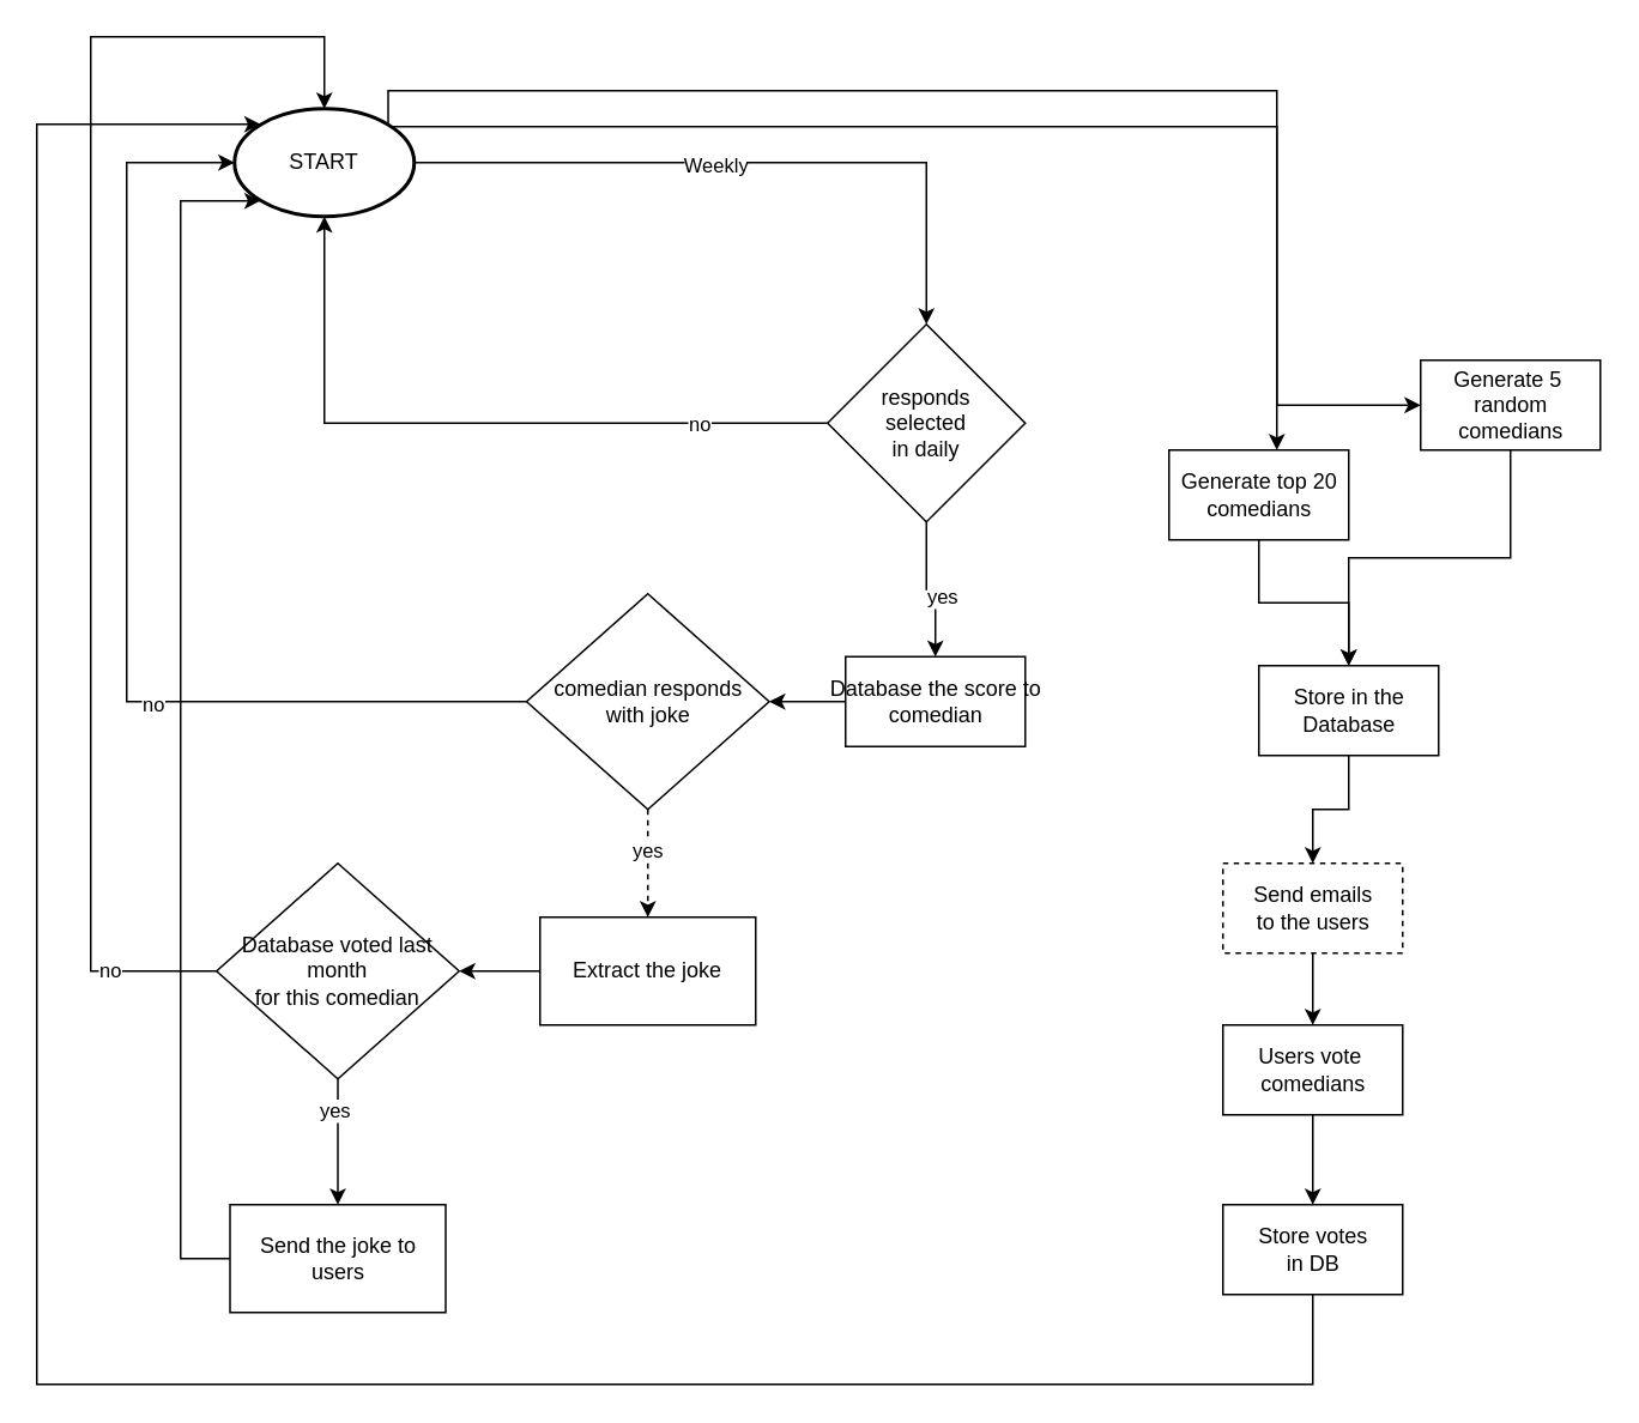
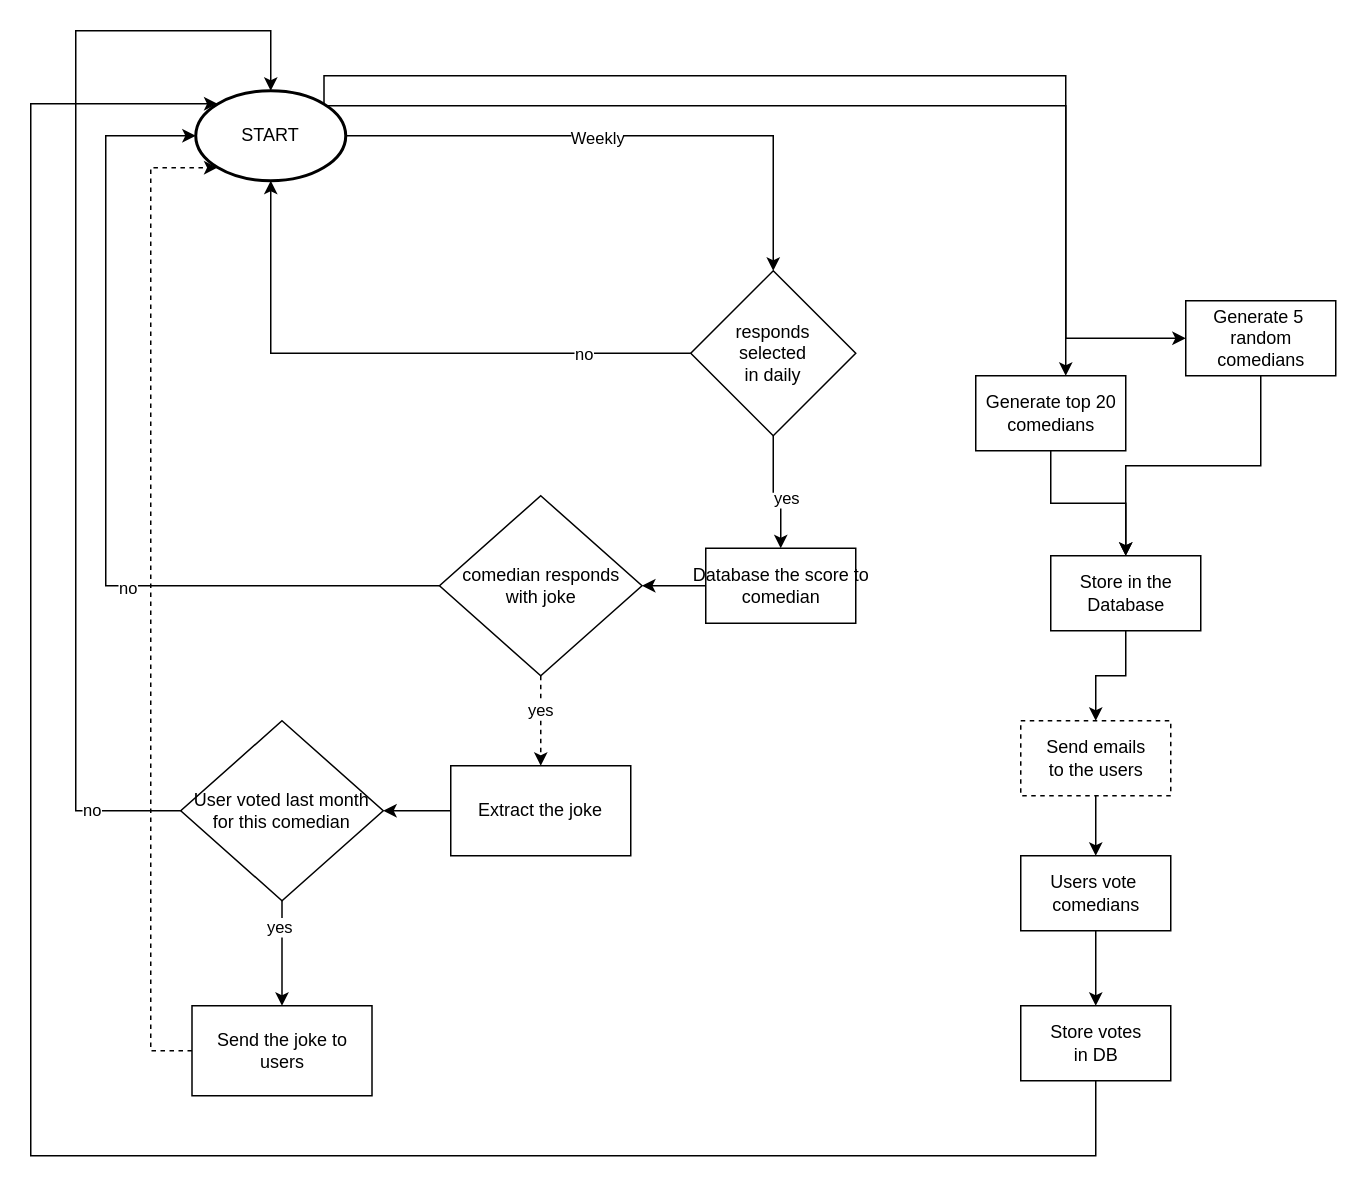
- <mxCell id="33" style="edgeStyle=orthogonalEdgeStyle;rounded=0;orthogonalLoop=1;jettySize=auto;html=1;entryX=0.145;entryY=0.855;entryDx=0;entryDy=0;entryPerimeter=0;" edge="1" parent="1" source="34" target="6"><mxGeometry relative="1" as="geometry"><Array as="points"><mxPoint x="100" y="700" /><mxPoint x="100" y="111" /></Array></mxGeometry></mxCell>
+ <mxCell id="33" style="edgeStyle=orthogonalEdgeStyle;rounded=0;orthogonalLoop=1;jettySize=auto;html=1;entryX=0.145;entryY=0.855;entryDx=0;entryDy=0;entryPerimeter=0;dashed=1;" edge="1" parent="1" source="34" target="6"><mxGeometry relative="1" as="geometry"><Array as="points"><mxPoint x="100" y="700" /><mxPoint x="100" y="111" /></Array></mxGeometry></mxCell>
- <mxCell id="39" value="Database voted last month&lt;br&gt;for this comedian" style="rhombus;whiteSpace=wrap;html=1;" vertex="1" parent="1"><mxGeometry x="120" y="480" width="135" height="120" as="geometry" /></mxCell>
+ <mxCell id="39" value="User voted last month&lt;br&gt;for this comedian" style="rhombus;whiteSpace=wrap;html=1;" vertex="1" parent="1"><mxGeometry x="120" y="480" width="135" height="120" as="geometry" /></mxCell>
